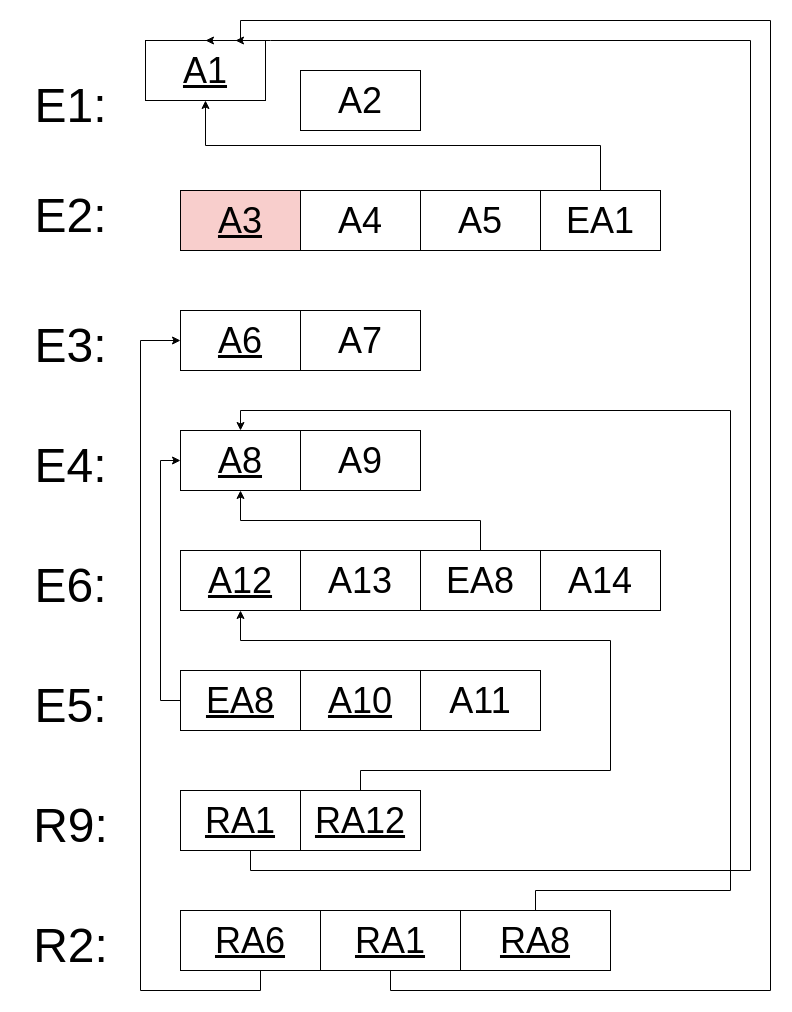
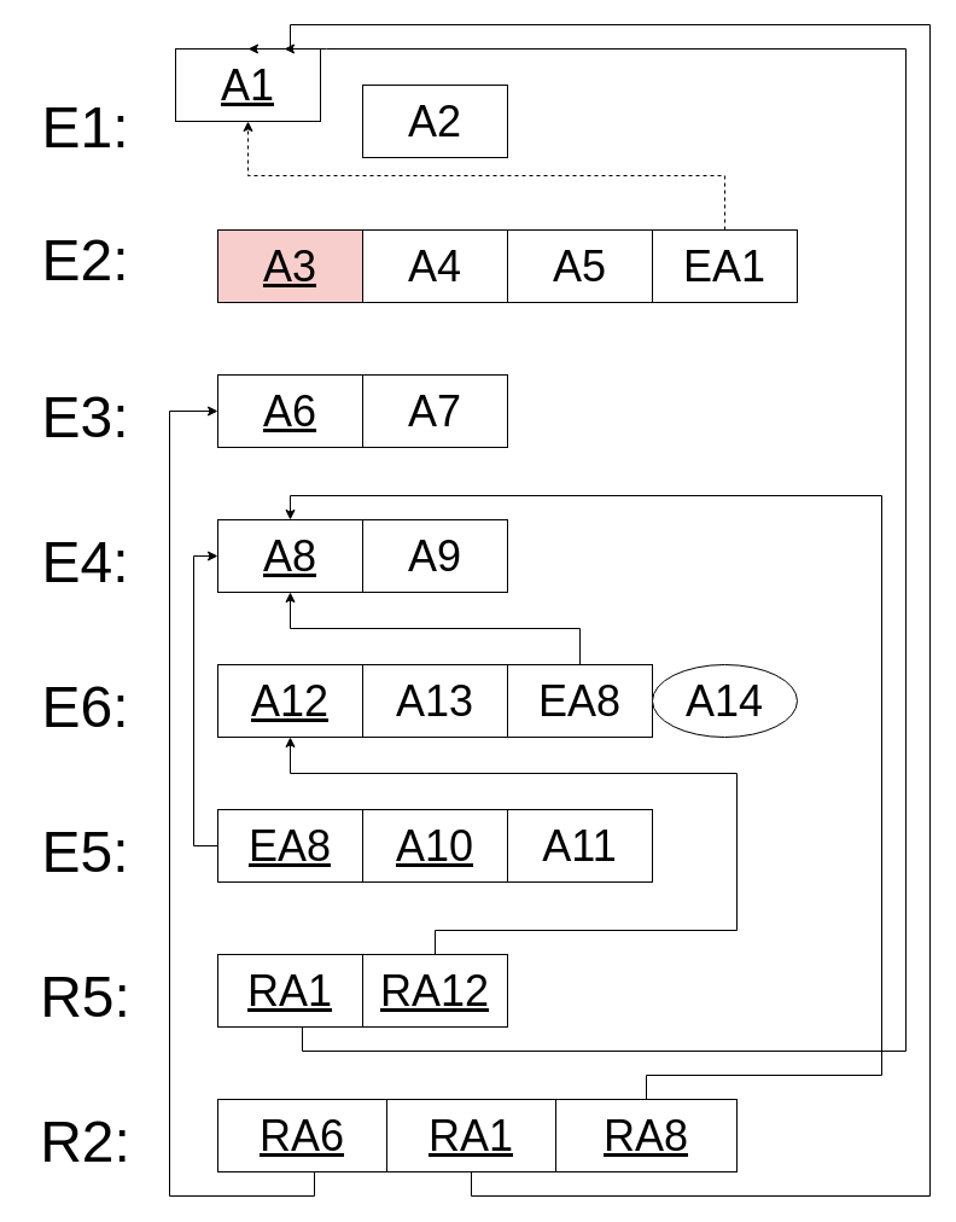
- <mxCell id="6" style="edgeStyle=orthogonalEdgeStyle;rounded=0;orthogonalLoop=1;jettySize=auto;html=1;exitX=0.5;exitY=0;exitDx=0;exitDy=0;entryX=0.5;entryY=1;entryDx=0;entryDy=0;" parent="1" source="7" target="2" edge="1"><mxGeometry relative="1" as="geometry" /></mxCell>
+ <mxCell id="6" style="edgeStyle=orthogonalEdgeStyle;rounded=0;orthogonalLoop=1;jettySize=auto;html=1;exitX=0.5;exitY=0;exitDx=0;exitDy=0;entryX=0.5;entryY=1;entryDx=0;entryDy=0;dashed=1;" parent="1" source="7" target="2" edge="1"><mxGeometry relative="1" as="geometry" /></mxCell>
- <mxCell id="20" value="&lt;font style=&quot;font-size: 36px;&quot;&gt;A14&lt;/font&gt;" style="rounded=0;whiteSpace=wrap;html=1;" parent="1" vertex="1"><mxGeometry x="540" y="550" width="120" height="60" as="geometry" /></mxCell>
+ <mxCell id="20" value="&lt;font style=&quot;font-size: 36px;&quot;&gt;A14&lt;/font&gt;" style="ellipse;whiteSpace=wrap;html=1;" parent="1" vertex="1"><mxGeometry x="540" y="550" width="120" height="60" as="geometry" /></mxCell>
- <mxCell id="35" value="&lt;font style=&quot;font-size: 48px;&quot;&gt;R9:&lt;/font&gt;" style="text;html=1;align=center;verticalAlign=middle;resizable=0;points=[];autosize=1;strokeColor=none;fillColor=none;" parent="1" vertex="1"><mxGeometry y="790" width="100" height="70" as="geometry" x="20" /></mxCell>
+ <mxCell id="35" value="&lt;font style=&quot;font-size: 48px;&quot;&gt;R5:&lt;/font&gt;" style="text;html=1;align=center;verticalAlign=middle;resizable=0;points=[];autosize=1;strokeColor=none;fillColor=none;" parent="1" vertex="1"><mxGeometry y="790" width="100" height="70" as="geometry" x="20" /></mxCell>
